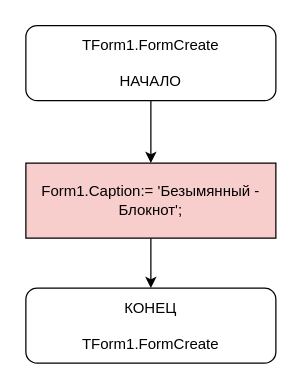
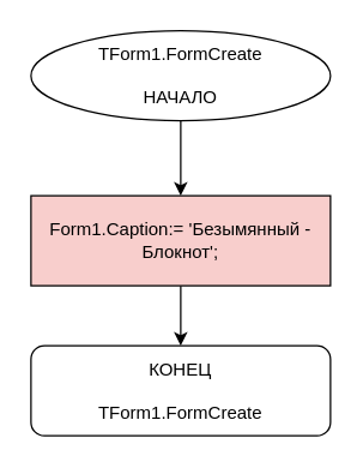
- <mxCell id="3" value="TForm1.FormCreate&lt;br&gt;&lt;br&gt;НАЧАЛО" style="rounded=1;whiteSpace=wrap;html=1;" vertex="1" parent="1"><mxGeometry x="20" y="20" width="200" height="60" as="geometry" /></mxCell>
+ <mxCell id="3" value="TForm1.FormCreate&lt;br&gt;&lt;br&gt;НАЧАЛО" style="ellipse;whiteSpace=wrap;html=1;" vertex="1" parent="1"><mxGeometry x="20" y="20" width="200" height="60" as="geometry" /></mxCell>
